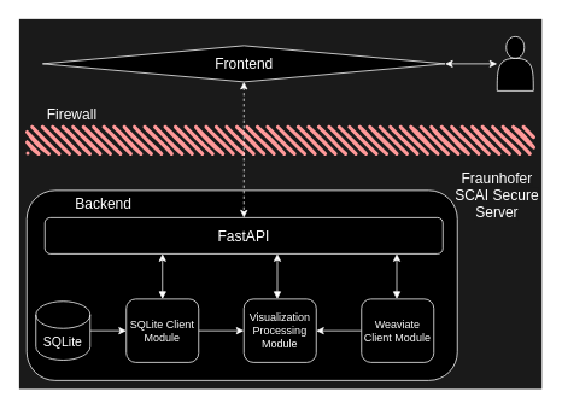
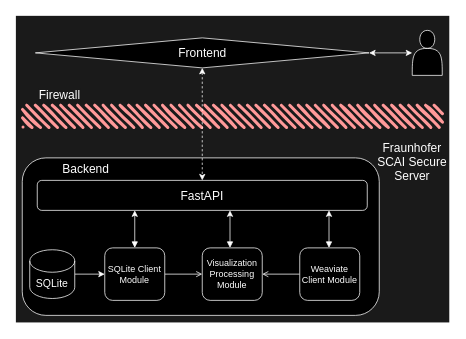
- <mxCell id="5" style="edgeStyle=none;html=1;exitX=1;exitY=0.5;exitDx=0;exitDy=0;entryX=0;entryY=0.5;entryDx=0;entryDy=0;strokeColor=#FFFFFF;" parent="1" source="6" target="9" edge="1"><mxGeometry relative="1" as="geometry" /></mxCell>
+ <mxCell id="5" style="edgeStyle=none;html=1;exitX=1;exitY=0.5;exitDx=0;exitDy=0;entryX=0;entryY=0.5;entryDx=0;entryDy=0;strokeColor=#FFFFFF;endArrow=open;" parent="1" source="6" target="9" edge="1"><mxGeometry relative="1" as="geometry" /></mxCell>
- <mxCell id="7" style="edgeStyle=none;html=1;exitX=0;exitY=0.5;exitDx=0;exitDy=0;entryX=1;entryY=0.5;entryDx=0;entryDy=0;strokeColor=#FFFFFF;" parent="1" source="8" target="9" edge="1"><mxGeometry relative="1" as="geometry" /></mxCell>
+ <mxCell id="7" style="edgeStyle=none;html=1;exitX=0;exitY=0.5;exitDx=0;exitDy=0;entryX=1;entryY=0.5;entryDx=0;entryDy=0;strokeColor=#FFFFFF;endArrow=open;" parent="1" source="8" target="9" edge="1"><mxGeometry relative="1" as="geometry" /></mxCell>
